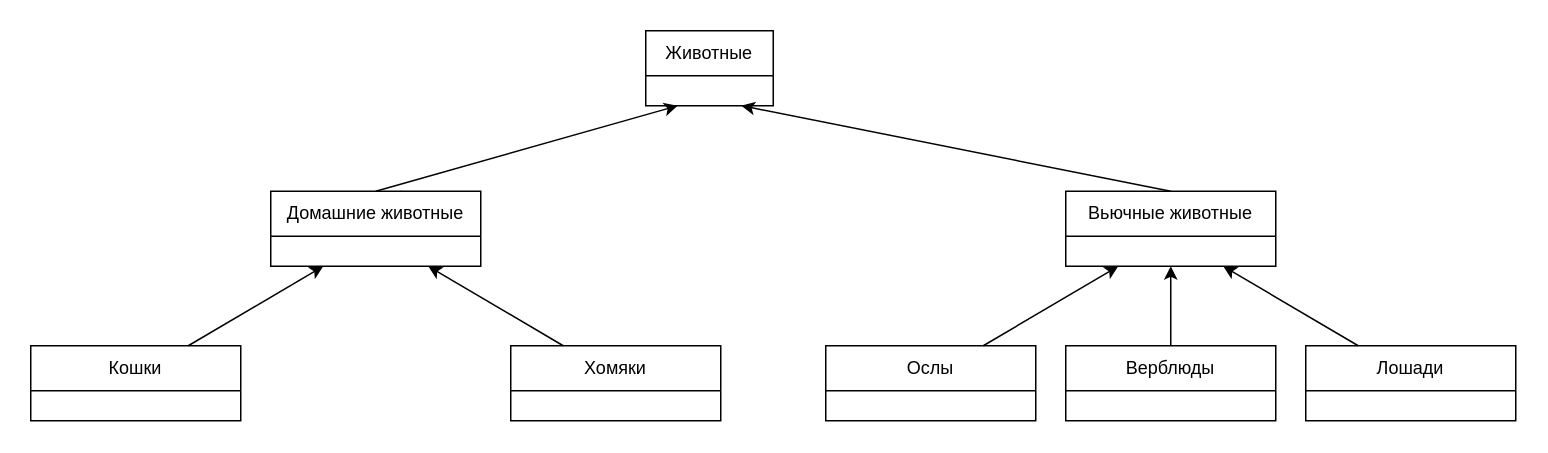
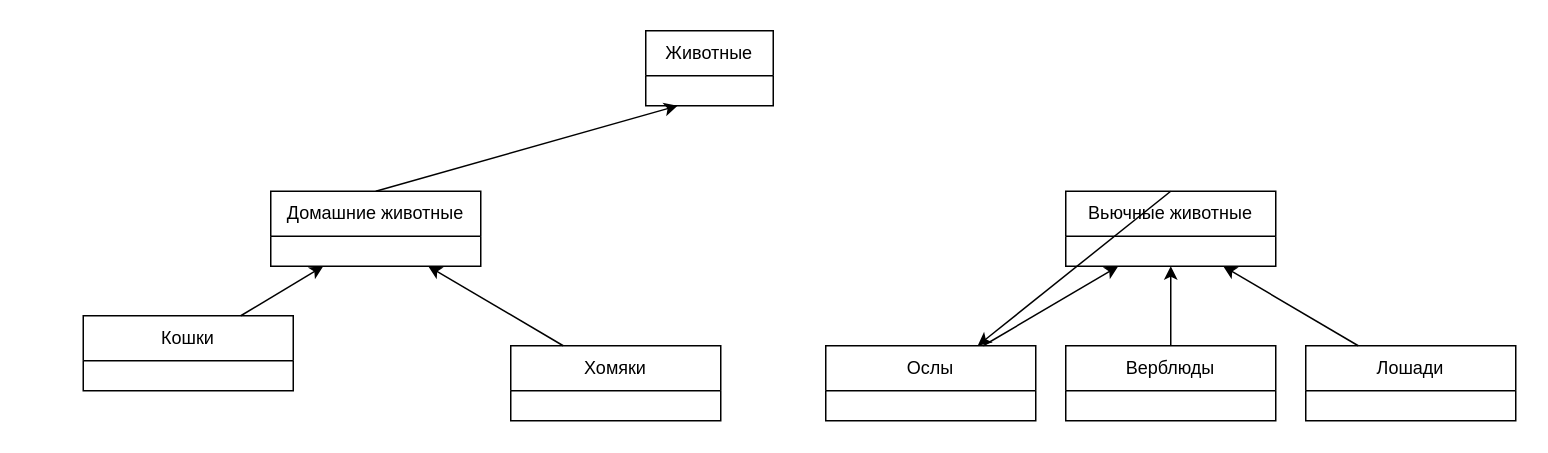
- <mxCell id="16" value="" style="endArrow=classic;html=1;rounded=0;entryX=0.75;entryY=1;entryDx=0;entryDy=0;exitX=0.5;exitY=0;exitDx=0;exitDy=0;" edge="1" parent="1" source="4" target="2"><mxGeometry width="50" height="50" relative="1" as="geometry"><mxPoint x="513" y="280" as="sourcePoint" /><mxPoint x="563" y="230" as="targetPoint" /></mxGeometry></mxCell>
+ <mxCell id="16" value="" style="endArrow=classic;html=1;rounded=0;exitX=0.5;exitY=0;exitDx=0;exitDy=0;" edge="1" parent="1" source="4" target="5"><mxGeometry width="50" height="50" relative="1" as="geometry"><mxPoint x="513" y="280" as="sourcePoint" /><mxPoint x="563" y="230" as="targetPoint" /></mxGeometry></mxCell>
- <mxCell id="8" value="Кошки" style="swimlane;fontStyle=0;childLayout=stackLayout;horizontal=1;startSize=30;horizontalStack=0;resizeParent=1;resizeParentMax=0;resizeLast=0;collapsible=1;marginBottom=0;whiteSpace=wrap;html=1;gradientColor=none;rounded=0;" vertex="1" parent="1"><mxGeometry x="20" y="230" width="140" height="50" as="geometry" /></mxCell>
+ <mxCell id="8" value="Кошки" style="swimlane;fontStyle=0;childLayout=stackLayout;horizontal=1;startSize=30;horizontalStack=0;resizeParent=1;resizeParentMax=0;resizeLast=0;collapsible=1;marginBottom=0;whiteSpace=wrap;html=1;gradientColor=none;rounded=0;" vertex="1" parent="1"><mxGeometry x="55" y="210" width="140" height="50" as="geometry" /></mxCell>
